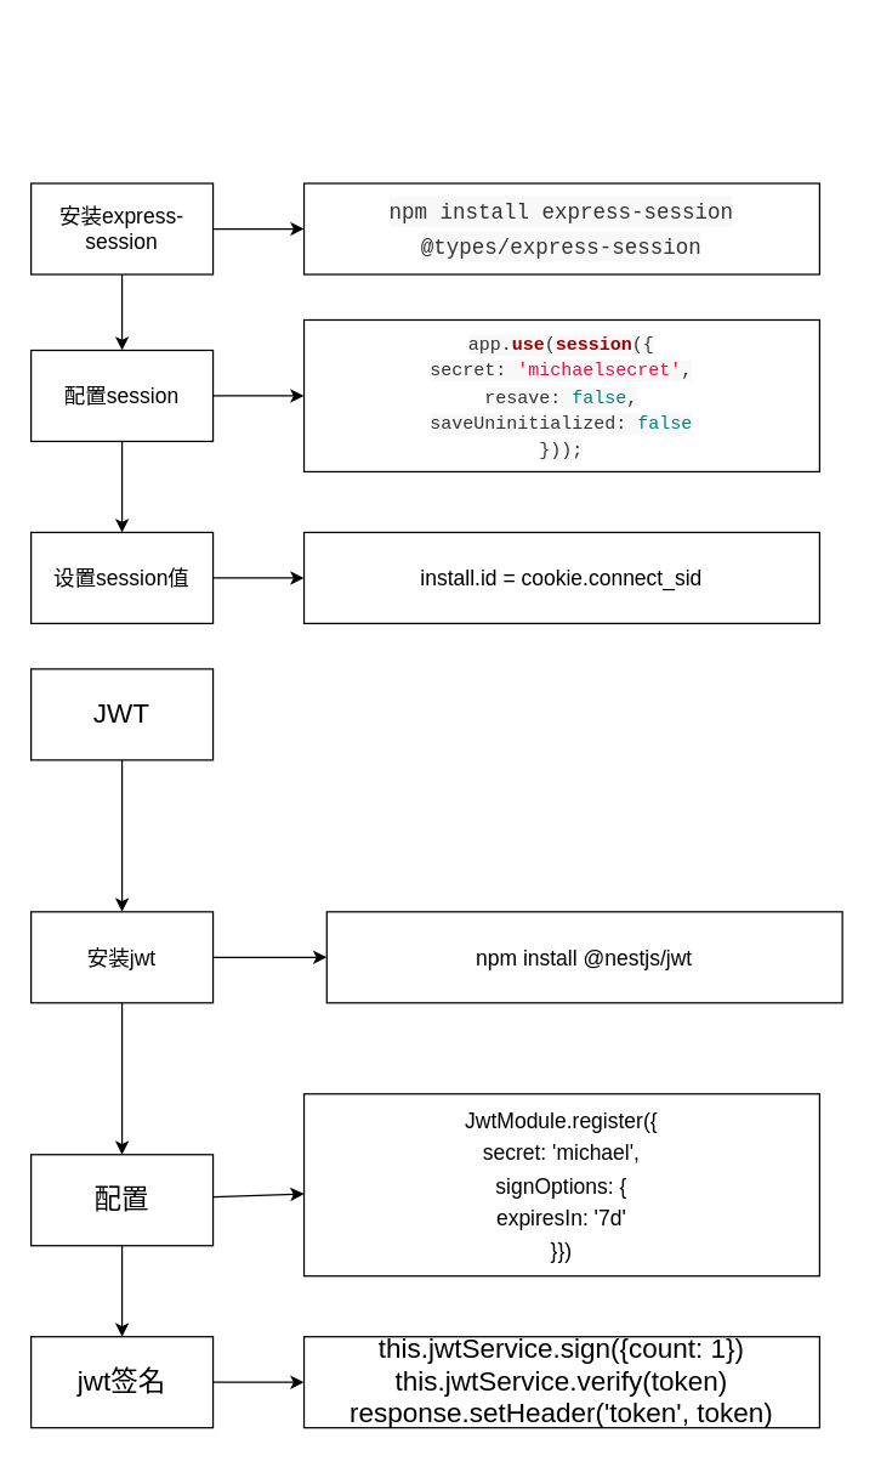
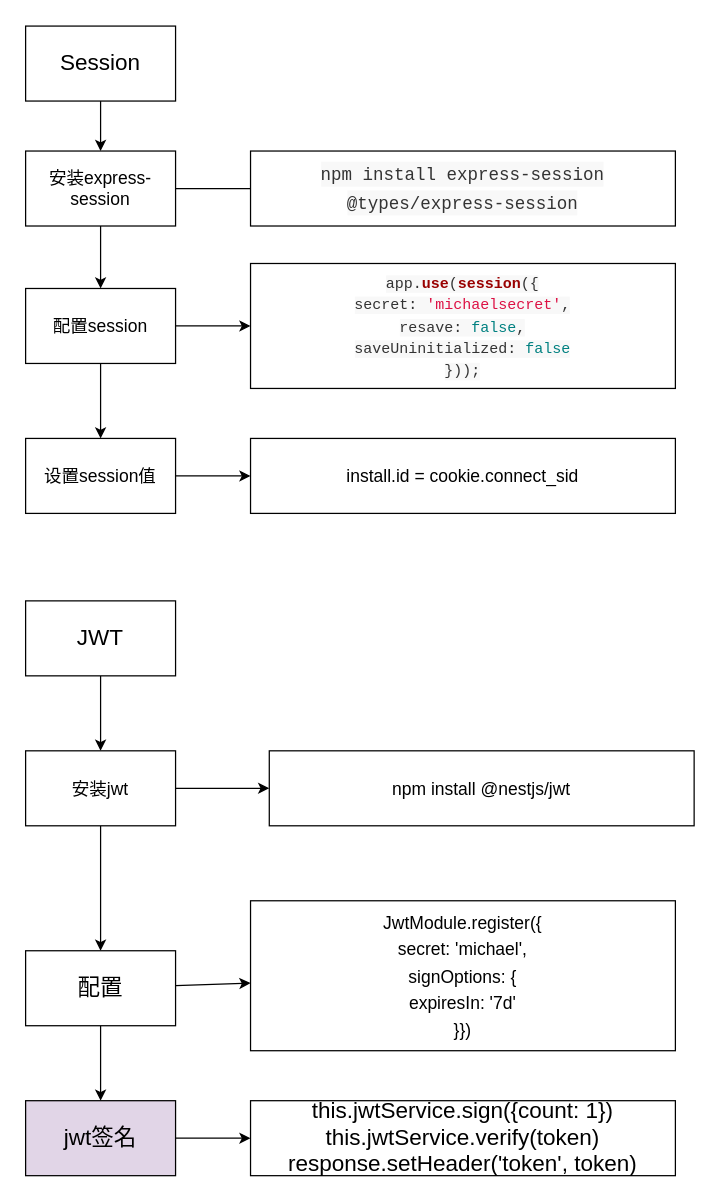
+ <mxCell id="3" value="&lt;font style=&quot;font-size: 18px;&quot;&gt;Session&lt;/font&gt;" style="rounded=0;whiteSpace=wrap;html=1;" vertex="1" parent="1"><mxGeometry x="20" y="20" width="120" height="60" as="geometry" /></mxCell>
+ <mxCell id="2" value="" style="edgeStyle=none;html=1;" edge="1" parent="1" source="3" target="8"><mxGeometry relative="1" as="geometry" /></mxCell>
- <mxCell id="6" value="" style="edgeStyle=none;html=1;fontSize=18;" edge="1" parent="1" source="8" target="9"><mxGeometry relative="1" as="geometry" /></mxCell>
+ <mxCell id="6" value="" style="edgeStyle=none;html=1;fontSize=18;endArrow=none;" edge="1" parent="1" source="8" target="9"><mxGeometry relative="1" as="geometry" /></mxCell>
- <mxCell id="5" value="&lt;font style=&quot;font-size: 18px;&quot;&gt;JWT&lt;/font&gt;" style="rounded=0;whiteSpace=wrap;html=1;" vertex="1" parent="1"><mxGeometry x="20" y="440" width="120" height="60" as="geometry" /></mxCell>
+ <mxCell id="5" value="&lt;font style=&quot;font-size: 18px;&quot;&gt;JWT&lt;/font&gt;" style="rounded=0;whiteSpace=wrap;html=1;" vertex="1" parent="1"><mxGeometry x="20" y="480" width="120" height="60" as="geometry" /></mxCell>
- <mxCell id="26" value="jwt签名" style="whiteSpace=wrap;html=1;fontSize=18;rounded=0;" vertex="1" parent="1"><mxGeometry x="20" y="880" width="120" height="60" as="geometry" /></mxCell>
+ <mxCell id="26" value="jwt签名" style="whiteSpace=wrap;html=1;fontSize=18;rounded=0;fillColor=#e1d5e7;" vertex="1" parent="1"><mxGeometry x="20" y="880" width="120" height="60" as="geometry" /></mxCell>
